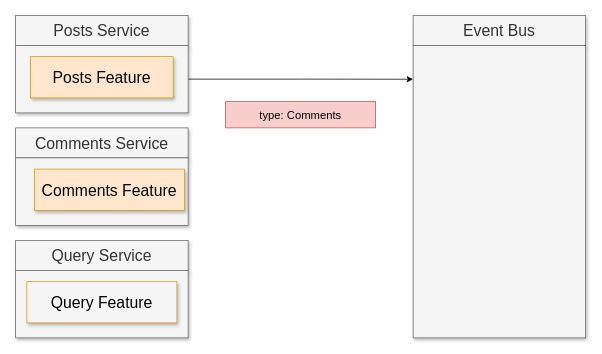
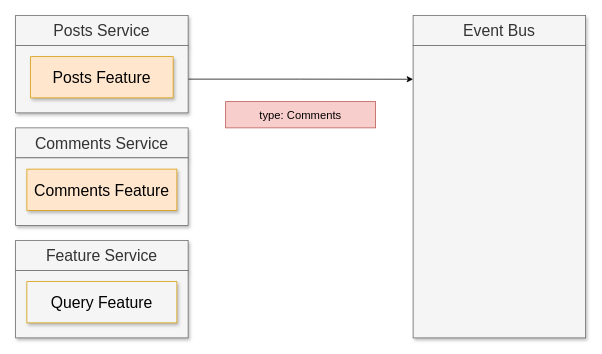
- <mxCell id="8" value="Comments Feature" style="whiteSpace=wrap;html=1;rounded=0;shadow=1;fontSize=21;align=center;fillColor=#ffe6cc;strokeColor=#d79b00;fontStyle=0" parent="1" vertex="1"><mxGeometry x="45" y="225" width="200" height="55" as="geometry" /></mxCell>
+ <mxCell id="8" value="Comments Feature" style="whiteSpace=wrap;html=1;rounded=0;shadow=1;fontSize=21;align=center;fillColor=#ffe6cc;strokeColor=#d79b00;fontStyle=0" parent="1" vertex="1"><mxGeometry x="35" y="225" width="200" height="55" as="geometry" /></mxCell>
- <mxCell id="9" value="Query Service" style="rounded=0;whiteSpace=wrap;html=1;shadow=1;fontSize=21;align=center;fillColor=#f5f5f5;strokeColor=#666666;fontColor=#333333;fontStyle=0" parent="1" vertex="1"><mxGeometry x="20" y="320" width="230" height="40" as="geometry" /></mxCell>
+ <mxCell id="9" value="Feature Service" style="rounded=0;whiteSpace=wrap;html=1;shadow=1;fontSize=21;align=center;fillColor=#f5f5f5;strokeColor=#666666;fontColor=#333333;fontStyle=0" parent="1" vertex="1"><mxGeometry x="20" y="320" width="230" height="40" as="geometry" /></mxCell>
